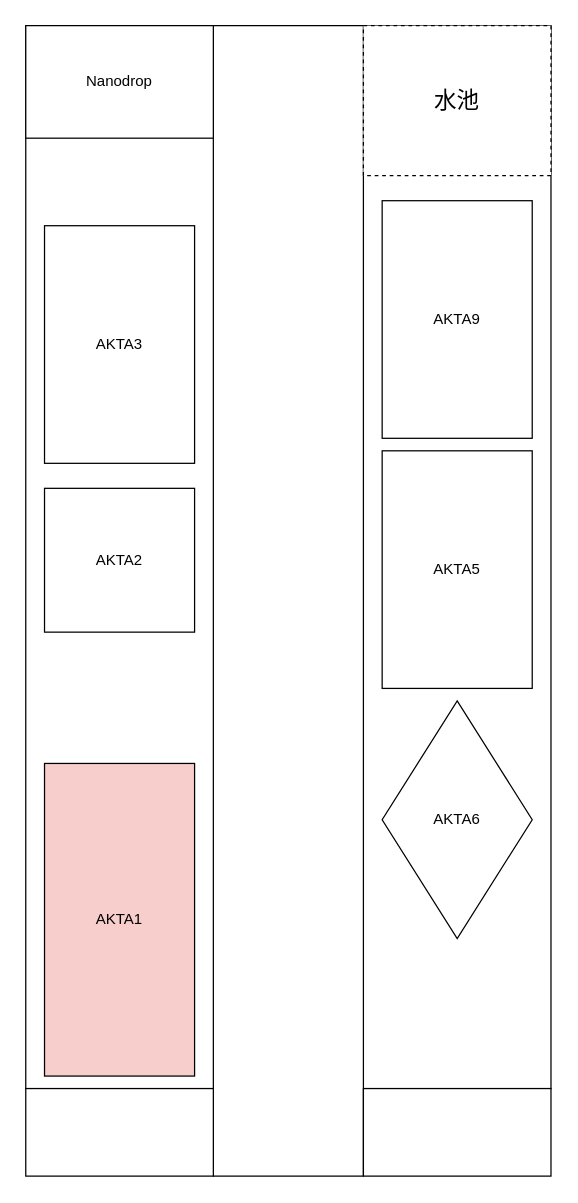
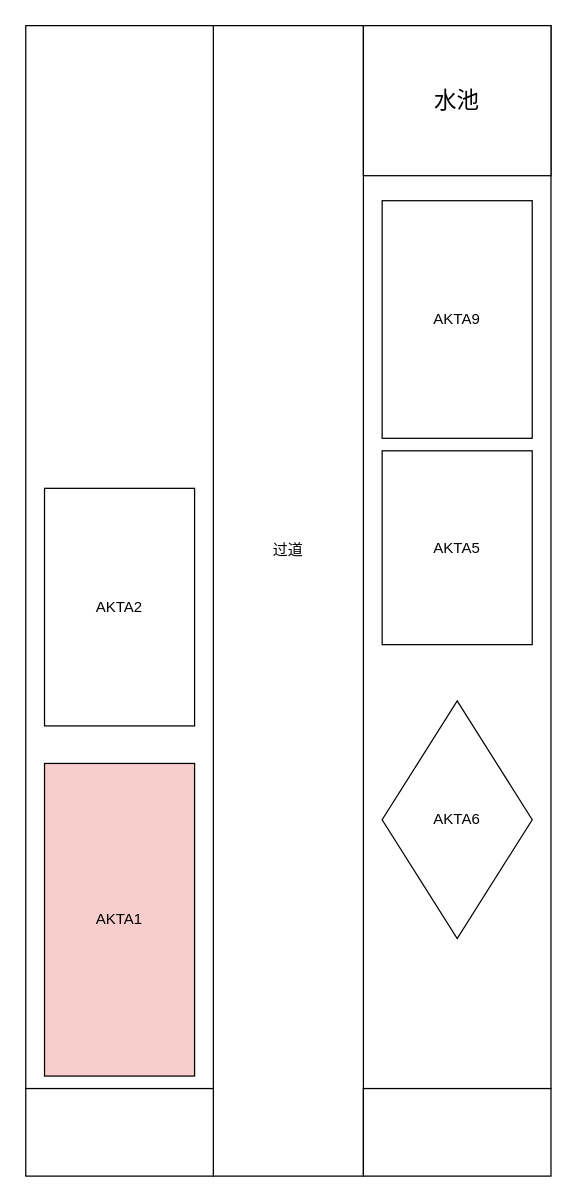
- <mxCell id="8" value="Nanodrop" style="rounded=0;whiteSpace=wrap;html=1;" vertex="1" parent="1"><mxGeometry x="20" y="20" width="150" height="90" as="geometry" /></mxCell>
- <mxCell id="6" value="&lt;font style=&quot;font-size: 18px&quot;&gt;水池&lt;/font&gt;" style="rounded=0;whiteSpace=wrap;html=1;dashed=1;" vertex="1" parent="1"><mxGeometry x="290" y="20" width="150" height="120" as="geometry" /></mxCell>
+ <mxCell id="6" value="&lt;font style=&quot;font-size: 18px&quot;&gt;水池&lt;/font&gt;" style="rounded=0;whiteSpace=wrap;html=1;" vertex="1" parent="1"><mxGeometry x="290" y="20" width="150" height="120" as="geometry" /></mxCell>
- <mxCell id="11" value="AKTA3" style="rounded=0;whiteSpace=wrap;html=1;" vertex="1" parent="1"><mxGeometry x="35" y="180" width="120" height="190" as="geometry" /></mxCell>
+ <mxCell id="7" value="过道" style="text;html=1;strokeColor=none;fillColor=none;align=center;verticalAlign=middle;whiteSpace=wrap;rounded=0;" vertex="1" parent="1"><mxGeometry x="210" y="430" width="40" height="20" as="geometry" /></mxCell>
- <mxCell id="10" value="AKTA2" style="rounded=0;whiteSpace=wrap;html=1;" vertex="1" parent="1"><mxGeometry x="35" y="390" width="120" height="115" as="geometry" /></mxCell>
+ <mxCell id="10" value="AKTA2" style="rounded=0;whiteSpace=wrap;html=1;" vertex="1" parent="1"><mxGeometry x="35" y="390" width="120" height="190" as="geometry" /></mxCell>
- <mxCell id="13" value="AKTA5" style="rounded=0;whiteSpace=wrap;html=1;" vertex="1" parent="1"><mxGeometry x="305" y="360" width="120" height="190" as="geometry" /></mxCell>
+ <mxCell id="13" value="AKTA5" style="rounded=0;whiteSpace=wrap;html=1;" vertex="1" parent="1"><mxGeometry x="305" y="360" width="120" height="155" as="geometry" /></mxCell>
